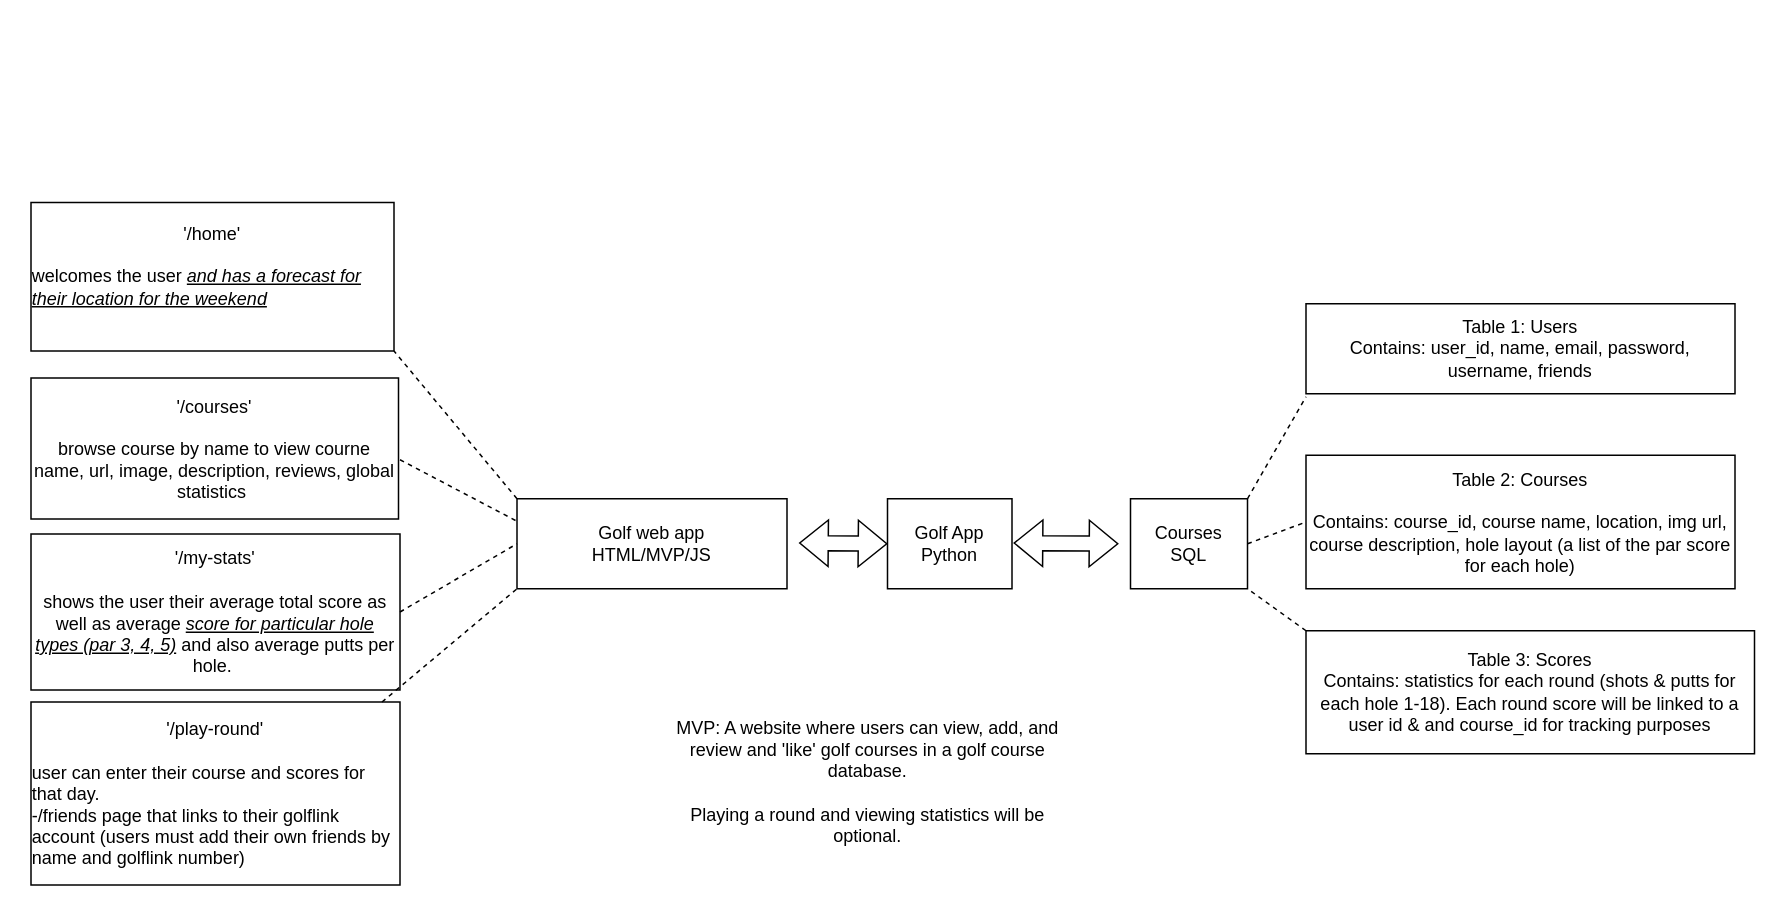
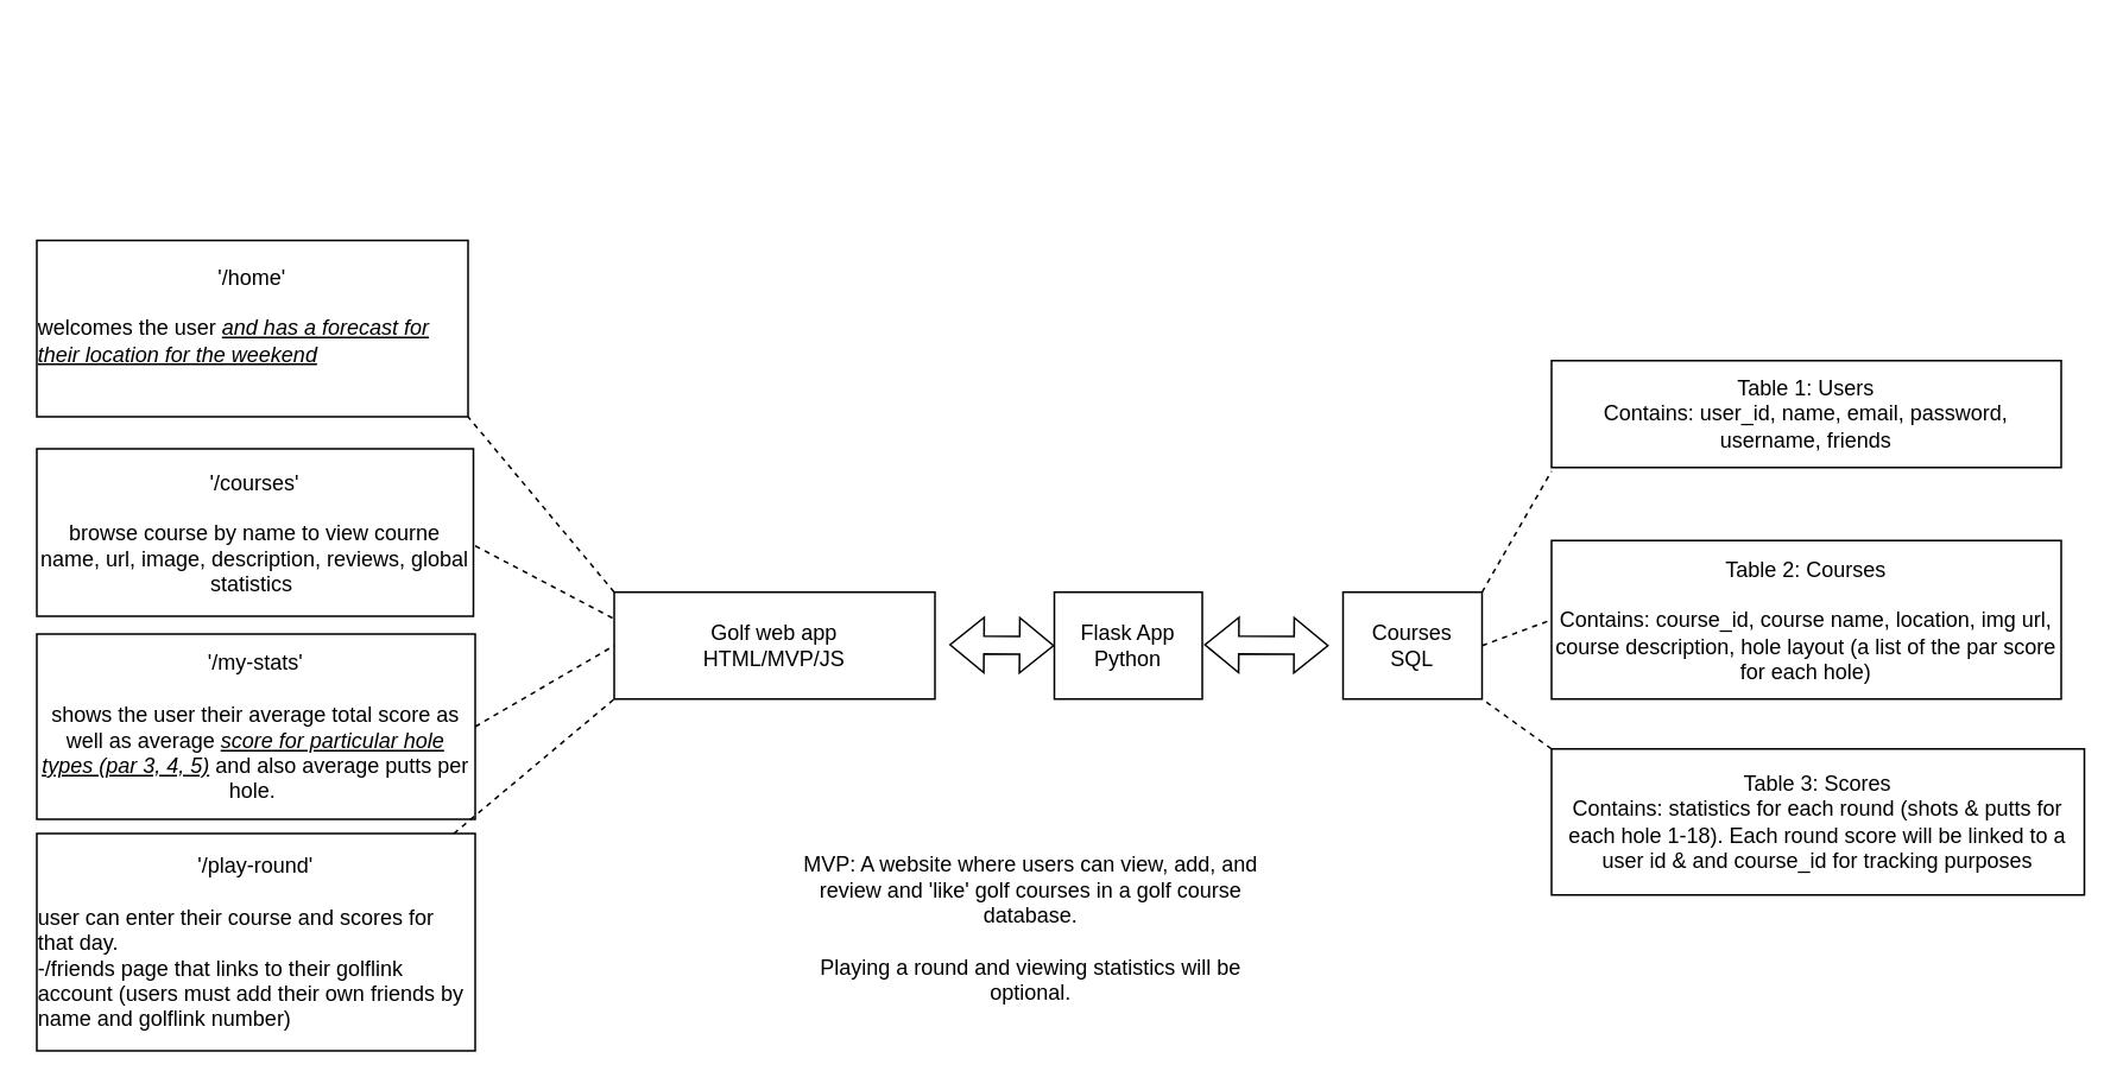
- <mxCell id="3" value="Golf App&lt;br&gt;Python" style="rounded=0;whiteSpace=wrap;html=1;" vertex="1" parent="1"><mxGeometry x="591" y="332" width="83" height="60" as="geometry" /></mxCell>
+ <mxCell id="3" value="Flask App&lt;br&gt;Python" style="rounded=0;whiteSpace=wrap;html=1;" vertex="1" parent="1"><mxGeometry x="591" y="332" width="83" height="60" as="geometry" /></mxCell>
